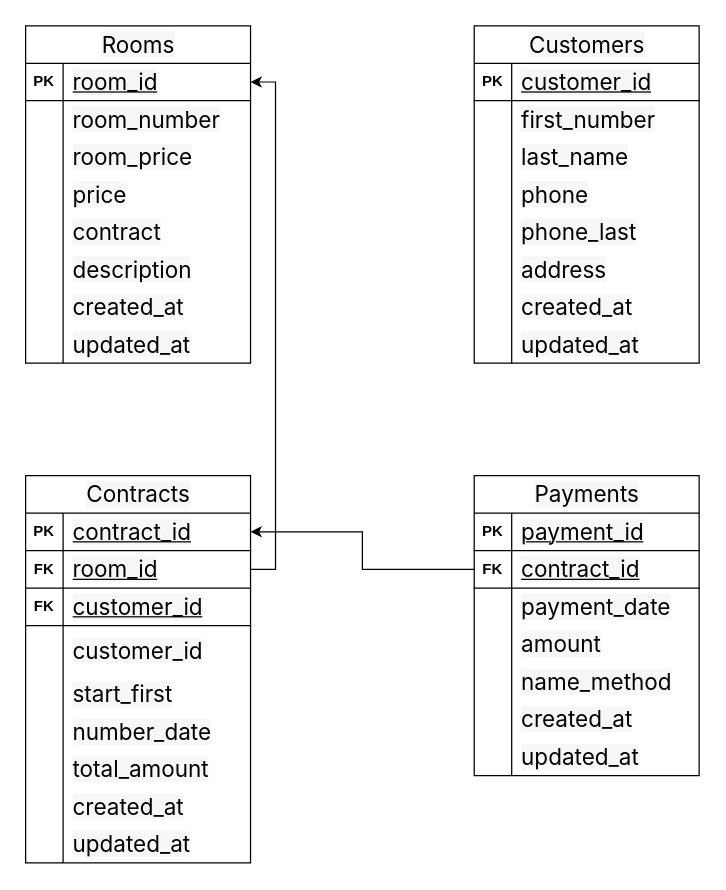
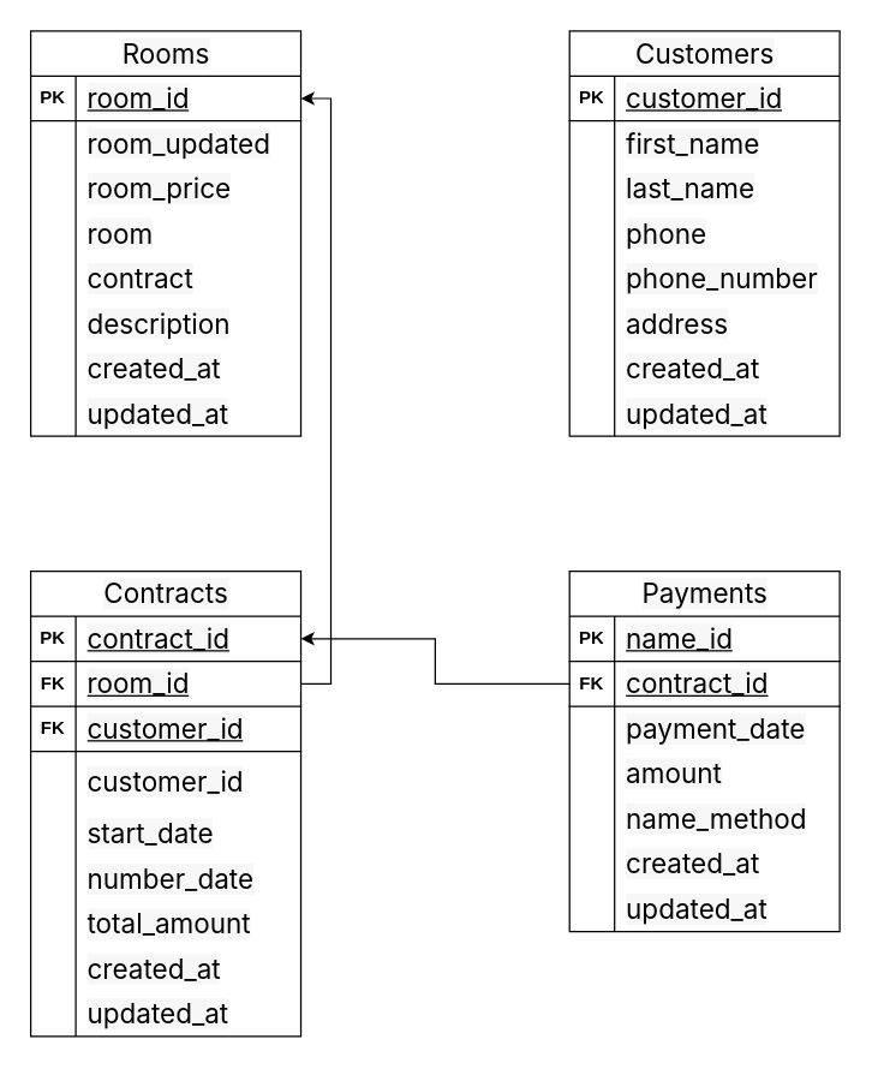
- <mxCell id="8" value="&lt;span style=&quot;font-family: -apple-system, system-ui, BlinkMacSystemFont, &amp;quot;Segoe UI&amp;quot;, Roboto, Oxygen-Sans, Ubuntu, Cantarell, &amp;quot;Helvetica Neue&amp;quot;, sans-serif; font-size: 18px; background-color: rgb(247, 247, 247);&quot;&gt;room_number&lt;/span&gt;" style="shape=partialRectangle;connectable=0;fillColor=none;top=0;left=0;bottom=0;right=0;align=left;spacingLeft=6;overflow=hidden;whiteSpace=wrap;html=1;" parent="6" vertex="1"><mxGeometry x="30" width="150" height="30" as="geometry"><mxRectangle width="150" height="30" as="alternateBounds" /></mxGeometry></mxCell>
+ <mxCell id="8" value="&lt;span style=&quot;font-family: -apple-system, system-ui, BlinkMacSystemFont, &amp;quot;Segoe UI&amp;quot;, Roboto, Oxygen-Sans, Ubuntu, Cantarell, &amp;quot;Helvetica Neue&amp;quot;, sans-serif; font-size: 18px; background-color: rgb(247, 247, 247);&quot;&gt;room_updated&lt;/span&gt;" style="shape=partialRectangle;connectable=0;fillColor=none;top=0;left=0;bottom=0;right=0;align=left;spacingLeft=6;overflow=hidden;whiteSpace=wrap;html=1;" parent="6" vertex="1"><mxGeometry x="30" width="150" height="30" as="geometry"><mxRectangle width="150" height="30" as="alternateBounds" /></mxGeometry></mxCell>
- <mxCell id="33" value="&lt;span style=&quot;font-family: -apple-system, system-ui, BlinkMacSystemFont, &amp;quot;Segoe UI&amp;quot;, Roboto, Oxygen-Sans, Ubuntu, Cantarell, &amp;quot;Helvetica Neue&amp;quot;, sans-serif; font-size: 18px; background-color: rgb(247, 247, 247);&quot;&gt;first_number&lt;/span&gt;" style="shape=partialRectangle;connectable=0;fillColor=none;top=0;left=0;bottom=0;right=0;align=left;spacingLeft=6;overflow=hidden;whiteSpace=wrap;html=1;" parent="31" vertex="1"><mxGeometry x="30" width="150" height="30" as="geometry"><mxRectangle width="150" height="30" as="alternateBounds" /></mxGeometry></mxCell>
+ <mxCell id="33" value="&lt;span style=&quot;font-family: -apple-system, system-ui, BlinkMacSystemFont, &amp;quot;Segoe UI&amp;quot;, Roboto, Oxygen-Sans, Ubuntu, Cantarell, &amp;quot;Helvetica Neue&amp;quot;, sans-serif; font-size: 18px; background-color: rgb(247, 247, 247);&quot;&gt;first_name&lt;/span&gt;" style="shape=partialRectangle;connectable=0;fillColor=none;top=0;left=0;bottom=0;right=0;align=left;spacingLeft=6;overflow=hidden;whiteSpace=wrap;html=1;" parent="31" vertex="1"><mxGeometry x="30" width="150" height="30" as="geometry"><mxRectangle width="150" height="30" as="alternateBounds" /></mxGeometry></mxCell>
- <mxCell id="14" value="&lt;span style=&quot;font-family: -apple-system, system-ui, BlinkMacSystemFont, &amp;quot;Segoe UI&amp;quot;, Roboto, Oxygen-Sans, Ubuntu, Cantarell, &amp;quot;Helvetica Neue&amp;quot;, sans-serif; font-size: 18px; background-color: rgb(247, 247, 247);&quot;&gt;price&lt;/span&gt;" style="shape=partialRectangle;connectable=0;fillColor=none;top=0;left=0;bottom=0;right=0;align=left;spacingLeft=6;overflow=hidden;whiteSpace=wrap;html=1;" parent="12" vertex="1"><mxGeometry x="30" width="150" height="30" as="geometry"><mxRectangle width="150" height="30" as="alternateBounds" /></mxGeometry></mxCell>
+ <mxCell id="14" value="&lt;span style=&quot;font-family: -apple-system, system-ui, BlinkMacSystemFont, &amp;quot;Segoe UI&amp;quot;, Roboto, Oxygen-Sans, Ubuntu, Cantarell, &amp;quot;Helvetica Neue&amp;quot;, sans-serif; font-size: 18px; background-color: rgb(247, 247, 247);&quot;&gt;room&lt;/span&gt;" style="shape=partialRectangle;connectable=0;fillColor=none;top=0;left=0;bottom=0;right=0;align=left;spacingLeft=6;overflow=hidden;whiteSpace=wrap;html=1;" parent="12" vertex="1"><mxGeometry x="30" width="150" height="30" as="geometry"><mxRectangle width="150" height="30" as="alternateBounds" /></mxGeometry></mxCell>
- <mxCell id="42" value="&lt;span style=&quot;font-family: -apple-system, system-ui, BlinkMacSystemFont, &amp;quot;Segoe UI&amp;quot;, Roboto, Oxygen-Sans, Ubuntu, Cantarell, &amp;quot;Helvetica Neue&amp;quot;, sans-serif; font-size: 18px; background-color: rgb(247, 247, 247);&quot;&gt;phone_last&lt;/span&gt;" style="shape=partialRectangle;connectable=0;fillColor=none;top=0;left=0;bottom=0;right=0;align=left;spacingLeft=6;overflow=hidden;whiteSpace=wrap;html=1;" parent="40" vertex="1"><mxGeometry x="30" width="150" height="30" as="geometry"><mxRectangle width="150" height="30" as="alternateBounds" /></mxGeometry></mxCell>
+ <mxCell id="42" value="&lt;span style=&quot;font-family: -apple-system, system-ui, BlinkMacSystemFont, &amp;quot;Segoe UI&amp;quot;, Roboto, Oxygen-Sans, Ubuntu, Cantarell, &amp;quot;Helvetica Neue&amp;quot;, sans-serif; font-size: 18px; background-color: rgb(247, 247, 247);&quot;&gt;phone_number&lt;/span&gt;" style="shape=partialRectangle;connectable=0;fillColor=none;top=0;left=0;bottom=0;right=0;align=left;spacingLeft=6;overflow=hidden;whiteSpace=wrap;html=1;" parent="40" vertex="1"><mxGeometry x="30" width="150" height="30" as="geometry"><mxRectangle width="150" height="30" as="alternateBounds" /></mxGeometry></mxCell>
- <mxCell id="83" value="&lt;span style=&quot;font-family: -apple-system, system-ui, BlinkMacSystemFont, &amp;quot;Segoe UI&amp;quot;, Roboto, Oxygen-Sans, Ubuntu, Cantarell, &amp;quot;Helvetica Neue&amp;quot;, sans-serif; font-size: 18px; font-weight: 400; background-color: rgb(247, 247, 247);&quot;&gt;payment_id&lt;/span&gt;" style="shape=partialRectangle;connectable=0;fillColor=none;top=0;left=0;bottom=0;right=0;align=left;spacingLeft=6;fontStyle=5;overflow=hidden;whiteSpace=wrap;html=1;" parent="81" vertex="1"><mxGeometry x="30" width="150" height="30" as="geometry"><mxRectangle width="150" height="30" as="alternateBounds" /></mxGeometry></mxCell>
+ <mxCell id="83" value="&lt;span style=&quot;font-family: -apple-system, system-ui, BlinkMacSystemFont, &amp;quot;Segoe UI&amp;quot;, Roboto, Oxygen-Sans, Ubuntu, Cantarell, &amp;quot;Helvetica Neue&amp;quot;, sans-serif; font-size: 18px; font-weight: 400; background-color: rgb(247, 247, 247);&quot;&gt;name_id&lt;/span&gt;" style="shape=partialRectangle;connectable=0;fillColor=none;top=0;left=0;bottom=0;right=0;align=left;spacingLeft=6;fontStyle=5;overflow=hidden;whiteSpace=wrap;html=1;" parent="81" vertex="1"><mxGeometry x="30" width="150" height="30" as="geometry"><mxRectangle width="150" height="30" as="alternateBounds" /></mxGeometry></mxCell>
- <mxCell id="67" value="&lt;span style=&quot;font-family: -apple-system, system-ui, BlinkMacSystemFont, &amp;quot;Segoe UI&amp;quot;, Roboto, Oxygen-Sans, Ubuntu, Cantarell, &amp;quot;Helvetica Neue&amp;quot;, sans-serif; font-size: 18px; background-color: rgb(247, 247, 247);&quot;&gt;start_first&lt;/span&gt;" style="shape=partialRectangle;connectable=0;fillColor=none;top=0;left=0;bottom=0;right=0;align=left;spacingLeft=6;overflow=hidden;whiteSpace=wrap;html=1;" parent="65" vertex="1"><mxGeometry x="30" width="150" height="30" as="geometry"><mxRectangle width="150" height="30" as="alternateBounds" /></mxGeometry></mxCell>
+ <mxCell id="67" value="&lt;span style=&quot;font-family: -apple-system, system-ui, BlinkMacSystemFont, &amp;quot;Segoe UI&amp;quot;, Roboto, Oxygen-Sans, Ubuntu, Cantarell, &amp;quot;Helvetica Neue&amp;quot;, sans-serif; font-size: 18px; background-color: rgb(247, 247, 247);&quot;&gt;start_date&lt;/span&gt;" style="shape=partialRectangle;connectable=0;fillColor=none;top=0;left=0;bottom=0;right=0;align=left;spacingLeft=6;overflow=hidden;whiteSpace=wrap;html=1;" parent="65" vertex="1"><mxGeometry x="30" width="150" height="30" as="geometry"><mxRectangle width="150" height="30" as="alternateBounds" /></mxGeometry></mxCell>
